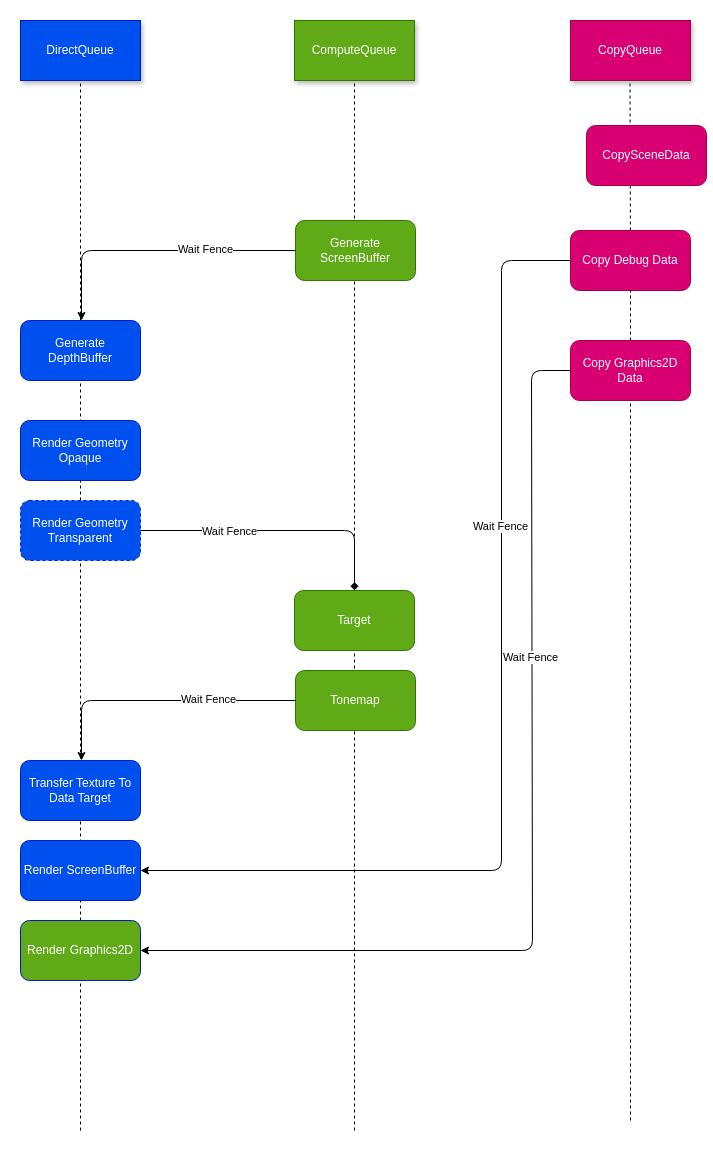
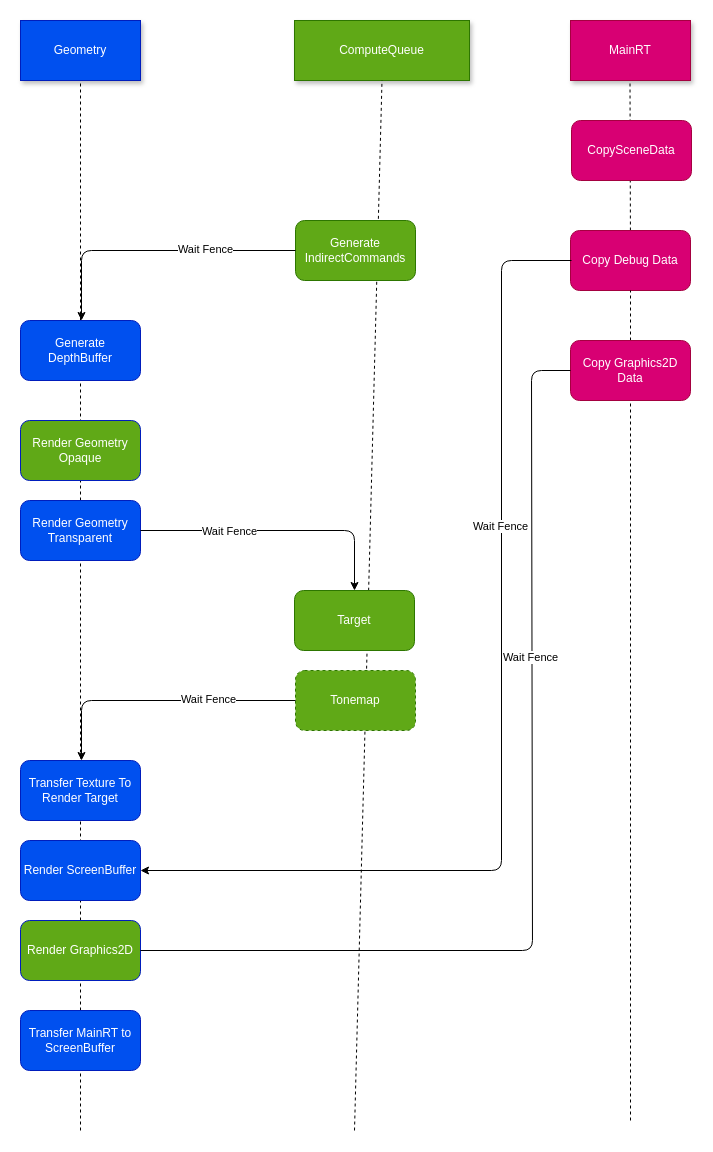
- <mxCell id="2" value="DirectQueue" style="rounded=0;whiteSpace=wrap;html=1;fillColor=#0050ef;strokeColor=#001DBC;fontColor=#ffffff;shadow=1;" vertex="1" parent="1"><mxGeometry x="20" y="20" width="120" height="60" as="geometry" /></mxCell>
+ <mxCell id="2" value="Geometry" style="rounded=0;whiteSpace=wrap;html=1;fillColor=#0050ef;strokeColor=#001DBC;fontColor=#ffffff;shadow=1;" vertex="1" parent="1"><mxGeometry x="20" y="20" width="120" height="60" as="geometry" /></mxCell>
- <mxCell id="3" value="ComputeQueue" style="rounded=0;whiteSpace=wrap;html=1;fillColor=#60a917;strokeColor=#2D7600;fontColor=#ffffff;shadow=1;" vertex="1" parent="1"><mxGeometry x="294" y="20" width="120" height="60" as="geometry" /></mxCell>
+ <mxCell id="3" value="ComputeQueue" style="rounded=0;whiteSpace=wrap;html=1;fillColor=#60a917;strokeColor=#2D7600;fontColor=#ffffff;shadow=1;" vertex="1" parent="1"><mxGeometry x="294" y="20" width="175" height="60" as="geometry" /></mxCell>
- <mxCell id="4" value="CopyQueue" style="rounded=0;whiteSpace=wrap;html=1;fillColor=#d80073;strokeColor=#A50040;fontColor=#ffffff;shadow=1;" vertex="1" parent="1"><mxGeometry x="570" y="20" width="120" height="60" as="geometry" /></mxCell>
+ <mxCell id="4" value="MainRT" style="rounded=0;whiteSpace=wrap;html=1;fillColor=#d80073;strokeColor=#A50040;fontColor=#ffffff;shadow=1;" vertex="1" parent="1"><mxGeometry x="570" y="20" width="120" height="60" as="geometry" /></mxCell>
- <mxCell id="8" value="CopySceneData" style="rounded=1;whiteSpace=wrap;html=1;fillColor=#d80073;strokeColor=#A50040;fontColor=#ffffff;" vertex="1" parent="1"><mxGeometry x="586" y="125" width="120" height="60" as="geometry" /></mxCell>
+ <mxCell id="8" value="CopySceneData" style="rounded=1;whiteSpace=wrap;html=1;fillColor=#d80073;strokeColor=#A50040;fontColor=#ffffff;" vertex="1" parent="1"><mxGeometry x="571" y="120" width="120" height="60" as="geometry" /></mxCell>
- <mxCell id="9" value="Generate&lt;br&gt;ScreenBuffer" style="rounded=1;whiteSpace=wrap;html=1;shadow=0;fillColor=#60a917;strokeColor=#2D7600;fontColor=#ffffff;" vertex="1" parent="1"><mxGeometry x="295" y="220" width="120" height="60" as="geometry" /></mxCell>
+ <mxCell id="9" value="Generate&lt;br&gt;IndirectCommands" style="rounded=1;whiteSpace=wrap;html=1;shadow=0;fillColor=#60a917;strokeColor=#2D7600;fontColor=#ffffff;" vertex="1" parent="1"><mxGeometry x="295" y="220" width="120" height="60" as="geometry" /></mxCell>
- <mxCell id="11" value="Render Geometry Opaque" style="rounded=1;whiteSpace=wrap;html=1;shadow=0;fillColor=#0050ef;strokeColor=#001DBC;fontColor=#ffffff;" vertex="1" parent="1"><mxGeometry x="20" y="420" width="120" height="60" as="geometry" /></mxCell>
+ <mxCell id="11" value="Render Geometry Opaque" style="rounded=1;whiteSpace=wrap;html=1;shadow=0;fillColor=#60a917;strokeColor=#001DBC;fontColor=#ffffff;" vertex="1" parent="1"><mxGeometry x="20" y="420" width="120" height="60" as="geometry" /></mxCell>
- <mxCell id="12" value="Render Geometry Transparent" style="rounded=1;whiteSpace=wrap;html=1;shadow=0;fillColor=#0050ef;strokeColor=#001DBC;fontColor=#ffffff;dashed=1;" vertex="1" parent="1"><mxGeometry x="20" y="500" width="120" height="60" as="geometry" /></mxCell>
+ <mxCell id="12" value="Render Geometry Transparent" style="rounded=1;whiteSpace=wrap;html=1;shadow=0;fillColor=#0050ef;strokeColor=#001DBC;fontColor=#ffffff;" vertex="1" parent="1"><mxGeometry x="20" y="500" width="120" height="60" as="geometry" /></mxCell>
- <mxCell id="24" value="" style="endArrow=diamond;html=1;entryX=0.5;entryY=0;entryDx=0;entryDy=0;exitX=1;exitY=0.5;exitDx=0;exitDy=0;" edge="1" parent="1" source="12" target="13"><mxGeometry width="50" height="50" relative="1" as="geometry"><mxPoint x="495" y="430" as="sourcePoint" /><mxPoint x="281" y="500" as="targetPoint" /><Array as="points"><mxPoint x="354" y="530" /></Array></mxGeometry></mxCell>
+ <mxCell id="24" value="" style="endArrow=classic;html=1;entryX=0.5;entryY=0;entryDx=0;entryDy=0;exitX=1;exitY=0.5;exitDx=0;exitDy=0;" edge="1" parent="1" source="12" target="13"><mxGeometry width="50" height="50" relative="1" as="geometry"><mxPoint x="495" y="430" as="sourcePoint" /><mxPoint x="281" y="500" as="targetPoint" /><Array as="points"><mxPoint x="354" y="530" /></Array></mxGeometry></mxCell>
- <mxCell id="14" value="Tonemap" style="rounded=1;whiteSpace=wrap;html=1;shadow=0;fillColor=#60a917;strokeColor=#2D7600;fontColor=#ffffff;" vertex="1" parent="1"><mxGeometry x="295" y="670" width="120" height="60" as="geometry" /></mxCell>
+ <mxCell id="14" value="Tonemap" style="rounded=1;whiteSpace=wrap;html=1;shadow=0;fillColor=#60a917;strokeColor=#2D7600;fontColor=#ffffff;dashed=1;" vertex="1" parent="1"><mxGeometry x="295" y="670" width="120" height="60" as="geometry" /></mxCell>
- <mxCell id="15" value="Transfer Texture To Data Target" style="rounded=1;whiteSpace=wrap;html=1;shadow=0;fillColor=#0050ef;strokeColor=#001DBC;fontColor=#ffffff;" vertex="1" parent="1"><mxGeometry x="20" y="760" width="120" height="60" as="geometry" /></mxCell>
+ <mxCell id="15" value="Transfer Texture To Render Target" style="rounded=1;whiteSpace=wrap;html=1;shadow=0;fillColor=#0050ef;strokeColor=#001DBC;fontColor=#ffffff;" vertex="1" parent="1"><mxGeometry x="20" y="760" width="120" height="60" as="geometry" /></mxCell>
- <mxCell id="30" value="" style="endArrow=classic;html=1;exitX=0;exitY=0.5;exitDx=0;exitDy=0;entryX=1;entryY=0.5;entryDx=0;entryDy=0;" edge="1" parent="1" source="18" target="20"><mxGeometry width="50" height="50" relative="1" as="geometry"><mxPoint x="602" y="360" as="sourcePoint" /><mxPoint x="171" y="970" as="targetPoint" /><Array as="points"><mxPoint x="531" y="370" /><mxPoint x="532" y="950" /></Array></mxGeometry></mxCell>
+ <mxCell id="30" value="" style="endArrow=none;html=1;exitX=0;exitY=0.5;exitDx=0;exitDy=0;entryX=1;entryY=0.5;entryDx=0;entryDy=0;" edge="1" parent="1" source="18" target="20"><mxGeometry width="50" height="50" relative="1" as="geometry"><mxPoint x="602" y="360" as="sourcePoint" /><mxPoint x="171" y="970" as="targetPoint" /><Array as="points"><mxPoint x="531" y="370" /><mxPoint x="532" y="950" /></Array></mxGeometry></mxCell>
+ <mxCell id="21" value="Transfer MainRT to ScreenBuffer" style="rounded=1;whiteSpace=wrap;html=1;shadow=0;fillColor=#0050ef;strokeColor=#001DBC;fontColor=#ffffff;" vertex="1" parent="1"><mxGeometry x="20" y="1010" width="120" height="60" as="geometry" /></mxCell>
